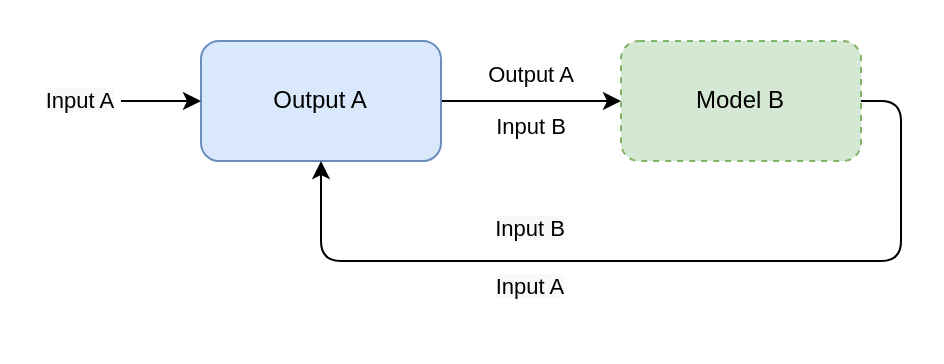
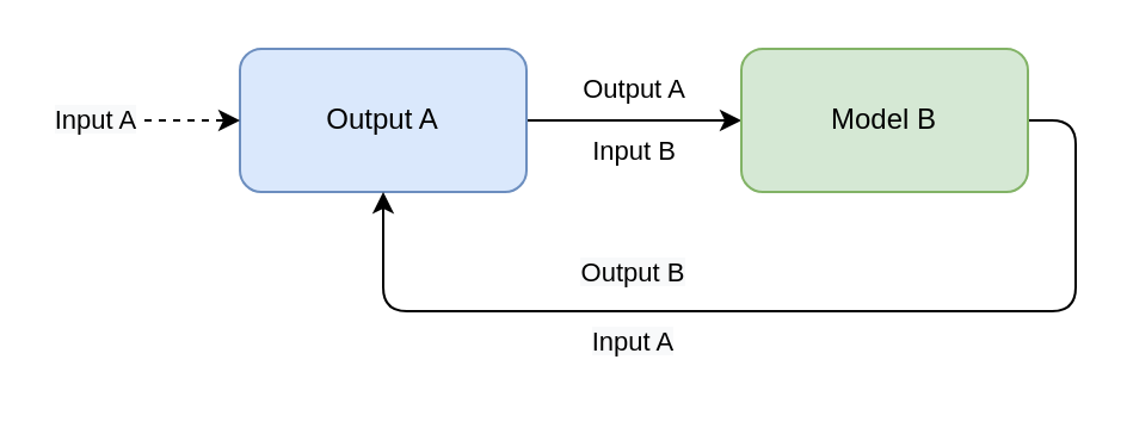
- <mxCell id="6" style="edgeStyle=orthogonalEdgeStyle;rounded=0;orthogonalLoop=1;jettySize=auto;html=1;exitX=1;exitY=0.5;exitDx=0;exitDy=0;entryX=0;entryY=0.5;entryDx=0;entryDy=0;labelBackgroundColor=none;" parent="1" source="7" target="3" edge="1"><mxGeometry relative="1" as="geometry" /></mxCell>
+ <mxCell id="6" style="edgeStyle=orthogonalEdgeStyle;rounded=0;orthogonalLoop=1;jettySize=auto;html=1;exitX=1;exitY=0.5;exitDx=0;exitDy=0;entryX=0;entryY=0.5;entryDx=0;entryDy=0;labelBackgroundColor=none;dashed=1;" parent="1" source="7" target="3" edge="1"><mxGeometry relative="1" as="geometry" /></mxCell>
- <mxCell id="5" value="Model B" style="whiteSpace=wrap;html=1;rounded=1;fillColor=#d5e8d4;strokeColor=#82b366;dashed=1;" parent="1" vertex="1"><mxGeometry x="310" width="120" height="60" as="geometry" y="20" /></mxCell>
+ <mxCell id="5" value="Model B" style="whiteSpace=wrap;html=1;rounded=1;fillColor=#d5e8d4;strokeColor=#82b366;" parent="1" vertex="1"><mxGeometry x="310" width="120" height="60" as="geometry" y="20" /></mxCell>
- <mxCell id="8" value="&lt;span style=&quot;color: rgb(0 , 0 , 0) ; font-family: &amp;#34;helvetica&amp;#34; ; font-size: 11px ; font-style: normal ; font-weight: 400 ; letter-spacing: normal ; text-indent: 0px ; text-transform: none ; word-spacing: 0px ; background-color: rgb(248 , 249 , 250) ; display: inline ; float: none&quot;&gt;Input B&lt;/span&gt;&lt;br style=&quot;color: rgb(0 , 0 , 0) ; font-family: &amp;#34;helvetica&amp;#34; ; font-size: 11px ; font-style: normal ; font-weight: 400 ; letter-spacing: normal ; text-indent: 0px ; text-transform: none ; word-spacing: 0px ; background-color: rgb(248 , 249 , 250)&quot;&gt;&lt;br style=&quot;color: rgb(0 , 0 , 0) ; font-family: &amp;#34;helvetica&amp;#34; ; font-size: 11px ; font-style: normal ; font-weight: 400 ; letter-spacing: normal ; text-indent: 0px ; text-transform: none ; word-spacing: 0px ; background-color: rgb(248 , 249 , 250)&quot;&gt;&lt;span style=&quot;color: rgb(0 , 0 , 0) ; font-family: &amp;#34;helvetica&amp;#34; ; font-size: 11px ; font-style: normal ; font-weight: 400 ; letter-spacing: normal ; text-indent: 0px ; text-transform: none ; word-spacing: 0px ; background-color: rgb(248 , 249 , 250) ; display: inline ; float: none&quot;&gt;Input A&lt;/span&gt;" style="text;whiteSpace=wrap;html=1;align=center;" parent="1" vertex="1"><mxGeometry x="230" y="100" width="70" height="60" as="geometry" /></mxCell>
+ <mxCell id="8" value="&lt;span style=&quot;color: rgb(0 , 0 , 0) ; font-family: &amp;#34;helvetica&amp;#34; ; font-size: 11px ; font-style: normal ; font-weight: 400 ; letter-spacing: normal ; text-indent: 0px ; text-transform: none ; word-spacing: 0px ; background-color: rgb(248 , 249 , 250) ; display: inline ; float: none&quot;&gt;Output B&lt;/span&gt;&lt;br style=&quot;color: rgb(0 , 0 , 0) ; font-family: &amp;#34;helvetica&amp;#34; ; font-size: 11px ; font-style: normal ; font-weight: 400 ; letter-spacing: normal ; text-indent: 0px ; text-transform: none ; word-spacing: 0px ; background-color: rgb(248 , 249 , 250)&quot;&gt;&lt;br style=&quot;color: rgb(0 , 0 , 0) ; font-family: &amp;#34;helvetica&amp;#34; ; font-size: 11px ; font-style: normal ; font-weight: 400 ; letter-spacing: normal ; text-indent: 0px ; text-transform: none ; word-spacing: 0px ; background-color: rgb(248 , 249 , 250)&quot;&gt;&lt;span style=&quot;color: rgb(0 , 0 , 0) ; font-family: &amp;#34;helvetica&amp;#34; ; font-size: 11px ; font-style: normal ; font-weight: 400 ; letter-spacing: normal ; text-indent: 0px ; text-transform: none ; word-spacing: 0px ; background-color: rgb(248 , 249 , 250) ; display: inline ; float: none&quot;&gt;Input A&lt;/span&gt;" style="text;whiteSpace=wrap;html=1;align=center;" parent="1" vertex="1"><mxGeometry x="230" y="100" width="70" height="60" as="geometry" /></mxCell>
